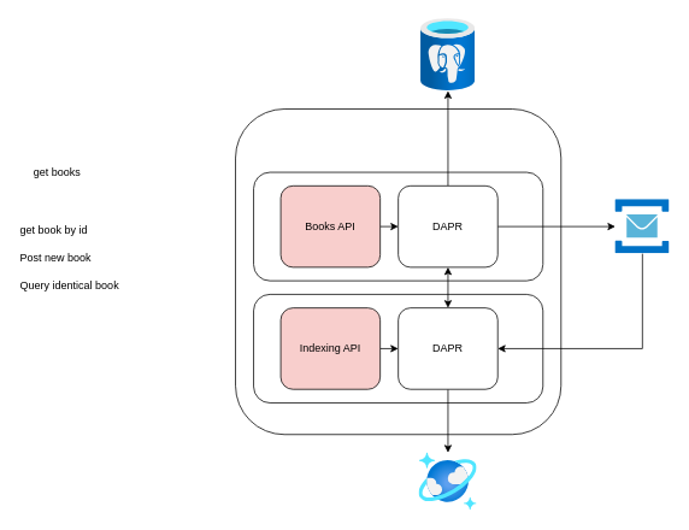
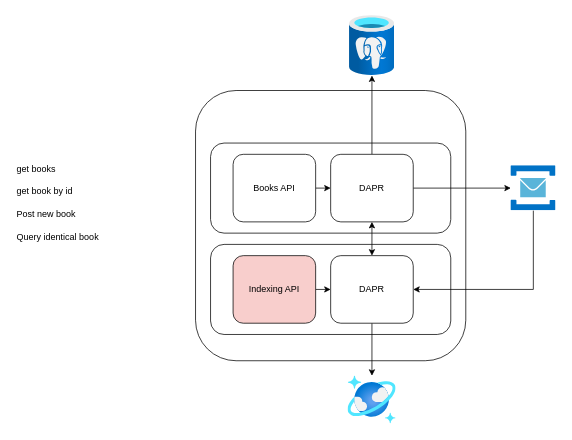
- <mxCell id="22" value="get books" style="text;html=1;strokeColor=none;fillColor=none;align=left;verticalAlign=middle;whiteSpace=wrap;rounded=0;" parent="1" vertex="1"><mxGeometry x="35" y="175" width="120" height="30" as="geometry" /></mxCell>
+ <mxCell id="22" value="get books" style="text;html=1;strokeColor=none;fillColor=none;align=left;verticalAlign=middle;whiteSpace=wrap;rounded=0;" parent="1" vertex="1"><mxGeometry x="20" y="210" width="120" height="30" as="geometry" /></mxCell>
- <mxCell id="9" value="&lt;span&gt;Books API&lt;/span&gt;" style="rounded=1;whiteSpace=wrap;html=1;fillColor=#f8cecc;" parent="1" vertex="1"><mxGeometry x="310" y="205" width="110" height="90" as="geometry" /></mxCell>
+ <mxCell id="9" value="&lt;span&gt;Books API&lt;/span&gt;" style="rounded=1;whiteSpace=wrap;html=1;" parent="1" vertex="1"><mxGeometry x="310" y="205" width="110" height="90" as="geometry" /></mxCell>
